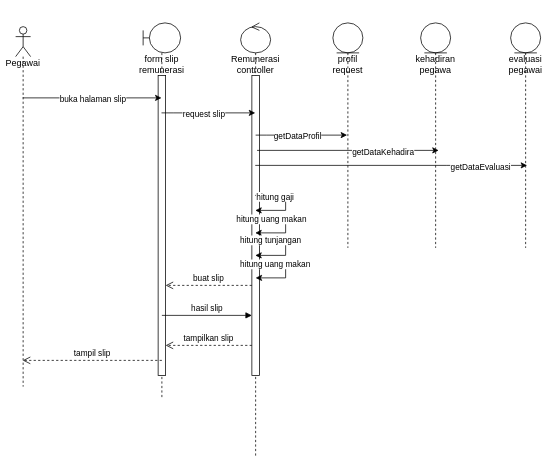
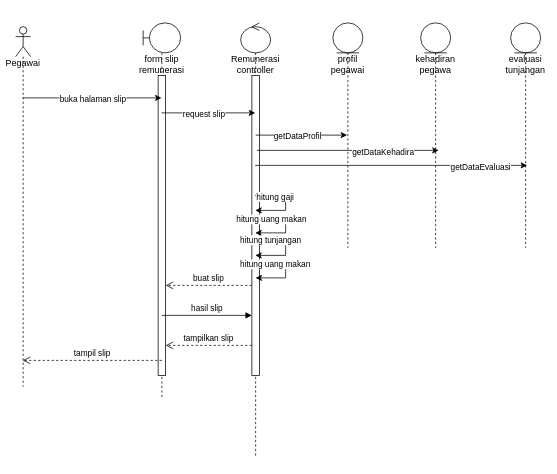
- <mxCell id="9" value="&lt;div&gt;&lt;br&gt;&lt;/div&gt;&lt;div&gt;&lt;br&gt;&lt;/div&gt;&lt;div&gt;&lt;br&gt;&lt;/div&gt;&lt;div&gt;&lt;br&gt;&lt;/div&gt;&lt;div&gt;&lt;br&gt;&lt;/div&gt;&lt;div&gt;profil request&lt;/div&gt;" style="shape=umlLifeline;perimeter=lifelinePerimeter;whiteSpace=wrap;html=1;container=1;dropTarget=0;collapsible=0;recursiveResize=0;outlineConnect=0;portConstraint=eastwest;newEdgeStyle={&quot;curved&quot;:0,&quot;rounded&quot;:0};participant=umlEntity;" vertex="1" parent="1"><mxGeometry x="443" y="20" width="40" height="300" as="geometry" /></mxCell>
+ <mxCell id="9" value="&lt;div&gt;&lt;br&gt;&lt;/div&gt;&lt;div&gt;&lt;br&gt;&lt;/div&gt;&lt;div&gt;&lt;br&gt;&lt;/div&gt;&lt;div&gt;&lt;br&gt;&lt;/div&gt;&lt;div&gt;&lt;br&gt;&lt;/div&gt;&lt;div&gt;profil pegawai&lt;/div&gt;" style="shape=umlLifeline;perimeter=lifelinePerimeter;whiteSpace=wrap;html=1;container=1;dropTarget=0;collapsible=0;recursiveResize=0;outlineConnect=0;portConstraint=eastwest;newEdgeStyle={&quot;curved&quot;:0,&quot;rounded&quot;:0};participant=umlEntity;" vertex="1" parent="1"><mxGeometry x="443" y="20" width="40" height="300" as="geometry" /></mxCell>
- <mxCell id="11" value="&lt;div&gt;&lt;br&gt;&lt;/div&gt;&lt;div&gt;&lt;br&gt;&lt;/div&gt;&lt;div&gt;&lt;br&gt;&lt;/div&gt;&lt;div&gt;&lt;br&gt;&lt;/div&gt;&lt;div&gt;&lt;br&gt;&lt;/div&gt;&lt;div&gt;evaluasi pegawai&lt;/div&gt;" style="shape=umlLifeline;perimeter=lifelinePerimeter;whiteSpace=wrap;html=1;container=1;dropTarget=0;collapsible=0;recursiveResize=0;outlineConnect=0;portConstraint=eastwest;newEdgeStyle={&quot;curved&quot;:0,&quot;rounded&quot;:0};participant=umlEntity;" vertex="1" parent="1"><mxGeometry x="680" y="20" width="40" height="300" as="geometry" /></mxCell>
+ <mxCell id="11" value="&lt;div&gt;&lt;br&gt;&lt;/div&gt;&lt;div&gt;&lt;br&gt;&lt;/div&gt;&lt;div&gt;&lt;br&gt;&lt;/div&gt;&lt;div&gt;&lt;br&gt;&lt;/div&gt;&lt;div&gt;&lt;br&gt;&lt;/div&gt;&lt;div&gt;evaluasi tunjangan&lt;/div&gt;" style="shape=umlLifeline;perimeter=lifelinePerimeter;whiteSpace=wrap;html=1;container=1;dropTarget=0;collapsible=0;recursiveResize=0;outlineConnect=0;portConstraint=eastwest;newEdgeStyle={&quot;curved&quot;:0,&quot;rounded&quot;:0};participant=umlEntity;" vertex="1" parent="1"><mxGeometry x="680" y="20" width="40" height="300" as="geometry" /></mxCell>
